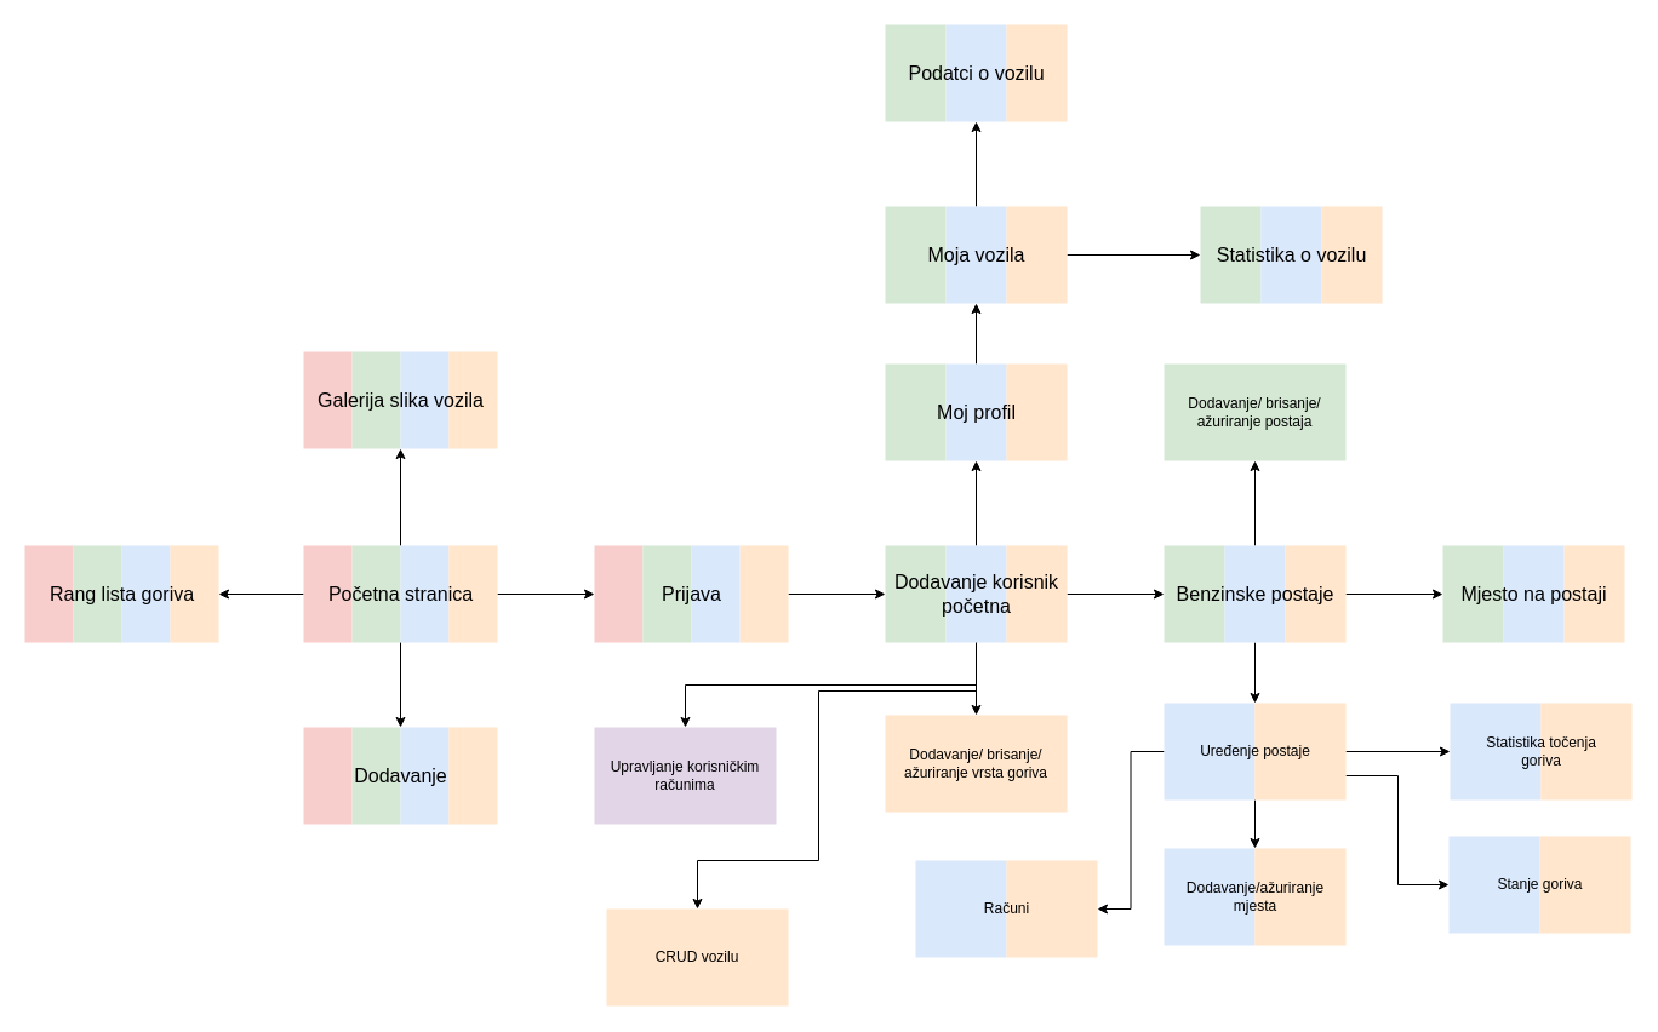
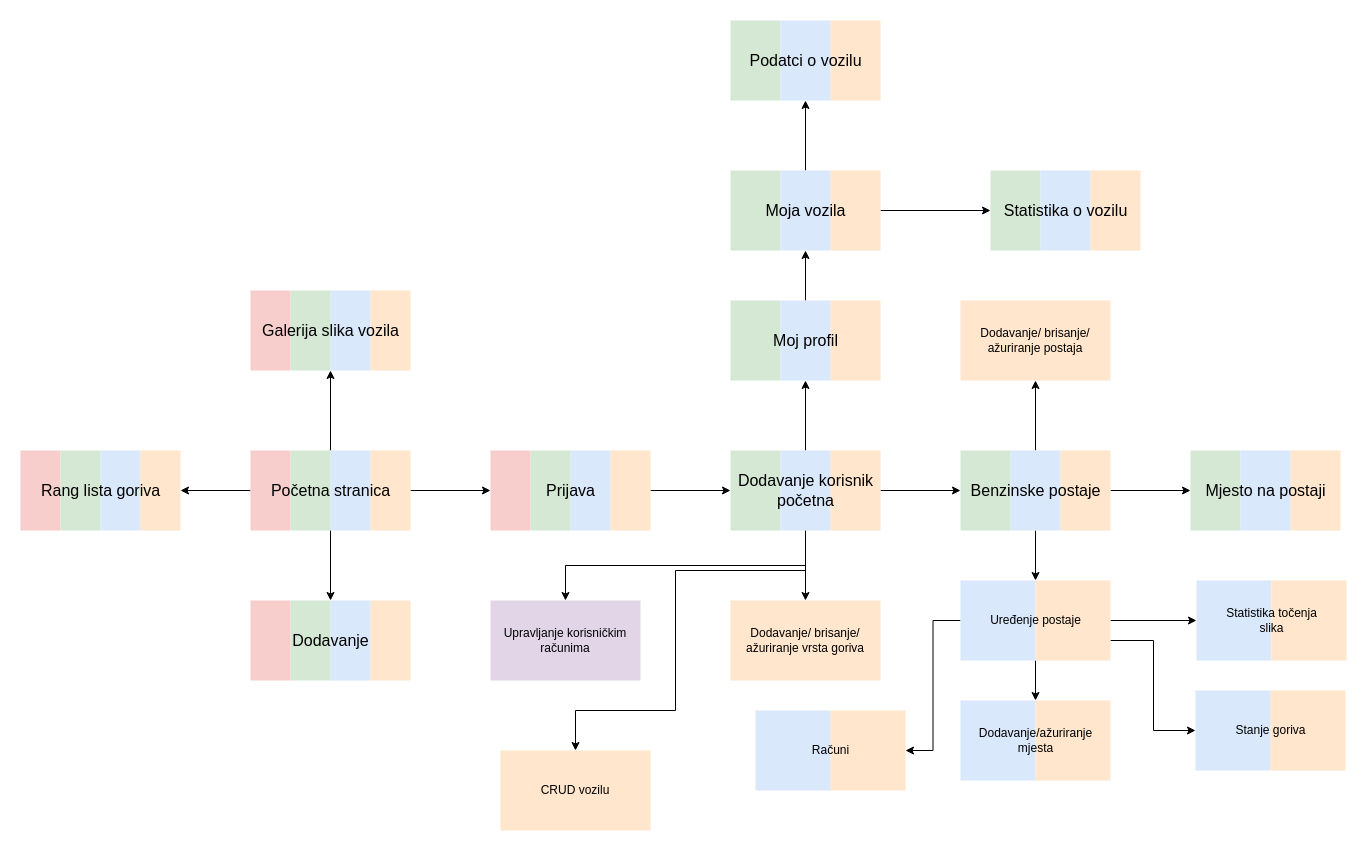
- <mxCell id="90" value="Dodavanje/ brisanje/ ažuriranje postaja" style="rounded=0;whiteSpace=wrap;html=1;gradientDirection=east;strokeColor=none;fillColor=#d5e8d4;" parent="1" vertex="1"><mxGeometry x="960" y="300" width="150" height="80" as="geometry" /></mxCell>
+ <mxCell id="90" value="Dodavanje/ brisanje/ ažuriranje postaja" style="rounded=0;whiteSpace=wrap;html=1;gradientDirection=east;strokeColor=none;fillColor=#ffe6cc;" parent="1" vertex="1"><mxGeometry x="960" y="300" width="150" height="80" as="geometry" /></mxCell>
- <mxCell id="89" value="Statistika točenja&lt;br&gt;goriva" style="text;html=1;align=center;verticalAlign=middle;resizable=0;points=[];autosize=1;strokeColor=none;fillColor=none;" parent="1" vertex="1"><mxGeometry x="1216" y="605" width="110" height="30" as="geometry" /></mxCell>
+ <mxCell id="89" value="Statistika točenja&lt;br&gt;slika" style="text;html=1;align=center;verticalAlign=middle;resizable=0;points=[];autosize=1;strokeColor=none;fillColor=none;" parent="1" vertex="1"><mxGeometry x="1216" y="605" width="110" height="30" as="geometry" /></mxCell>
- <mxCell id="91" value="Dodavanje/ brisanje/ ažuriranje vrsta goriva" style="rounded=0;whiteSpace=wrap;html=1;gradientDirection=east;strokeColor=none;fillColor=#ffe6cc;" parent="1" vertex="1"><mxGeometry x="730" y="590" width="150" height="80" as="geometry" /></mxCell>
+ <mxCell id="91" value="Dodavanje/ brisanje/ ažuriranje vrsta goriva" style="rounded=0;whiteSpace=wrap;html=1;gradientDirection=east;strokeColor=none;fillColor=#ffe6cc;" parent="1" vertex="1"><mxGeometry x="730" y="600" width="150" height="80" as="geometry" /></mxCell>
